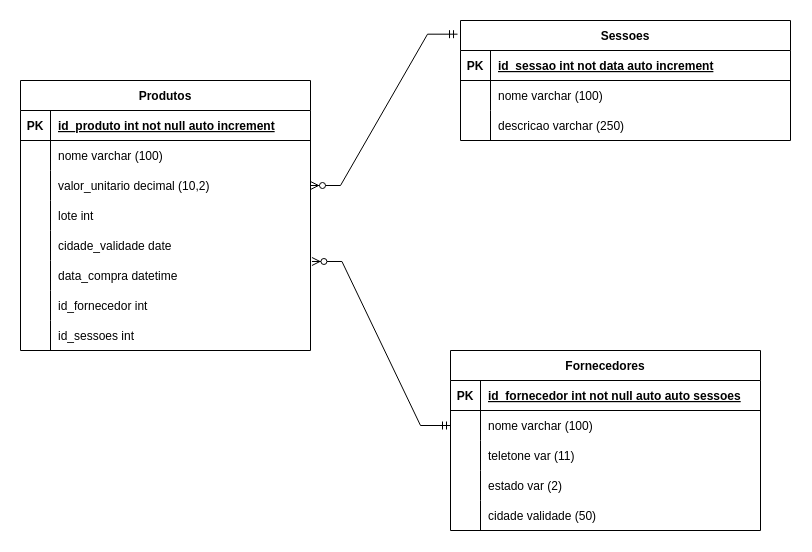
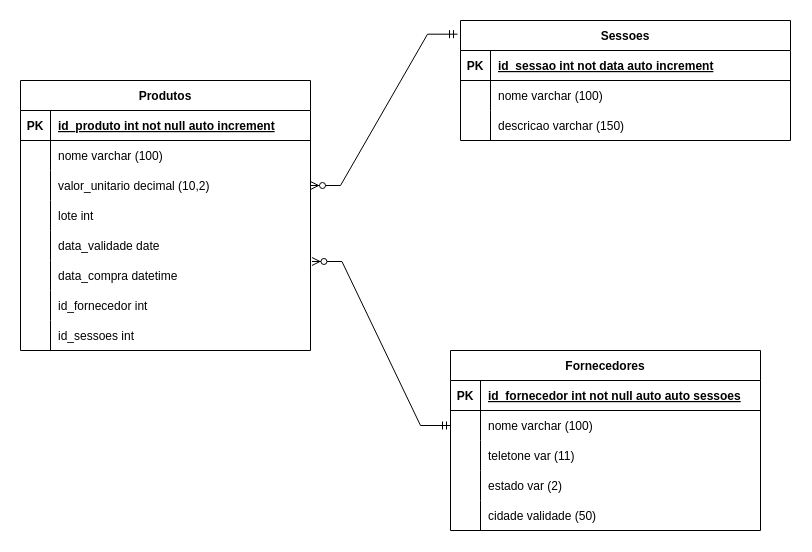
- <mxCell id="52" value="descricao varchar (250)" style="shape=partialRectangle;connectable=0;fillColor=none;top=0;left=0;bottom=0;right=0;align=left;spacingLeft=6;overflow=hidden;" vertex="1" parent="50"><mxGeometry x="30" width="300" height="30" as="geometry"><mxRectangle width="300" height="30" as="alternateBounds" /></mxGeometry></mxCell>
+ <mxCell id="52" value="descricao varchar (150)" style="shape=partialRectangle;connectable=0;fillColor=none;top=0;left=0;bottom=0;right=0;align=left;spacingLeft=6;overflow=hidden;" vertex="1" parent="50"><mxGeometry x="30" width="300" height="30" as="geometry"><mxRectangle width="300" height="30" as="alternateBounds" /></mxGeometry></mxCell>
- <mxCell id="17" value="cidade_validade date" style="shape=partialRectangle;connectable=0;fillColor=none;top=0;left=0;bottom=0;right=0;align=left;spacingLeft=6;overflow=hidden;" vertex="1" parent="15"><mxGeometry x="30" width="260" height="30" as="geometry"><mxRectangle width="260" height="30" as="alternateBounds" /></mxGeometry></mxCell>
+ <mxCell id="17" value="data_validade date" style="shape=partialRectangle;connectable=0;fillColor=none;top=0;left=0;bottom=0;right=0;align=left;spacingLeft=6;overflow=hidden;" vertex="1" parent="15"><mxGeometry x="30" width="260" height="30" as="geometry"><mxRectangle width="260" height="30" as="alternateBounds" /></mxGeometry></mxCell>
